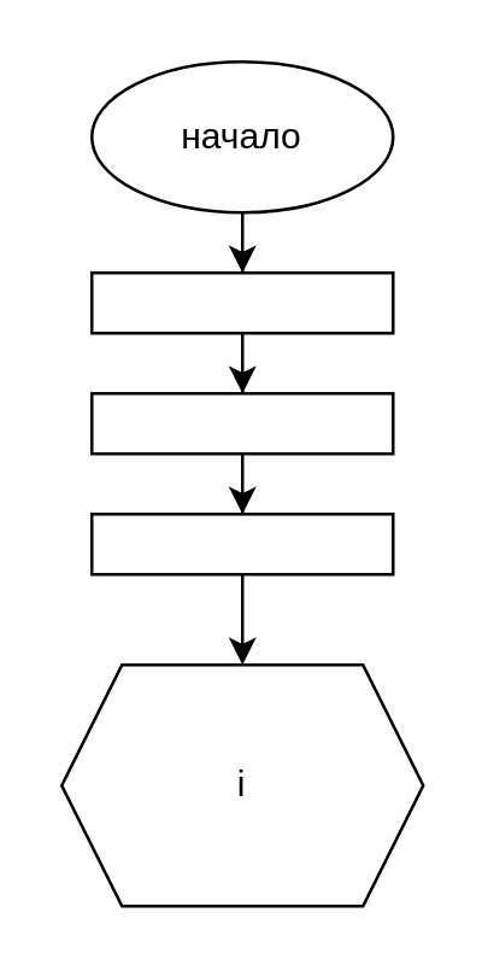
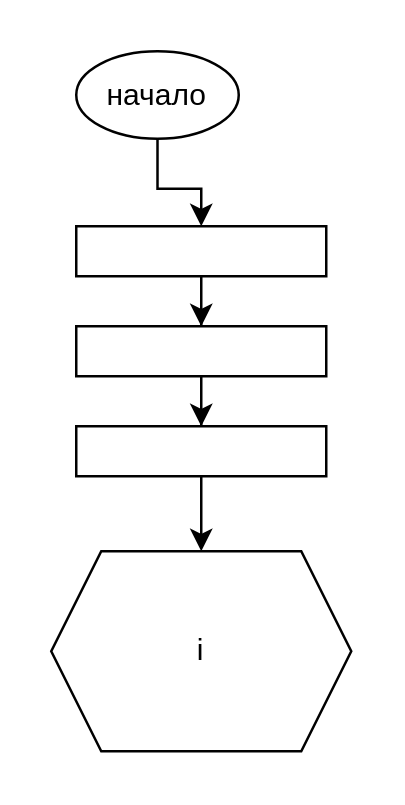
- <mxCell id="3" value="начало" style="ellipse;whiteSpace=wrap;html=1;" vertex="1" parent="1"><mxGeometry x="30" y="20" width="100" height="50" as="geometry" /></mxCell>
+ <mxCell id="3" value="начало" style="ellipse;whiteSpace=wrap;html=1;" vertex="1" parent="1"><mxGeometry x="30" y="20" width="65" height="35" as="geometry" /></mxCell>
